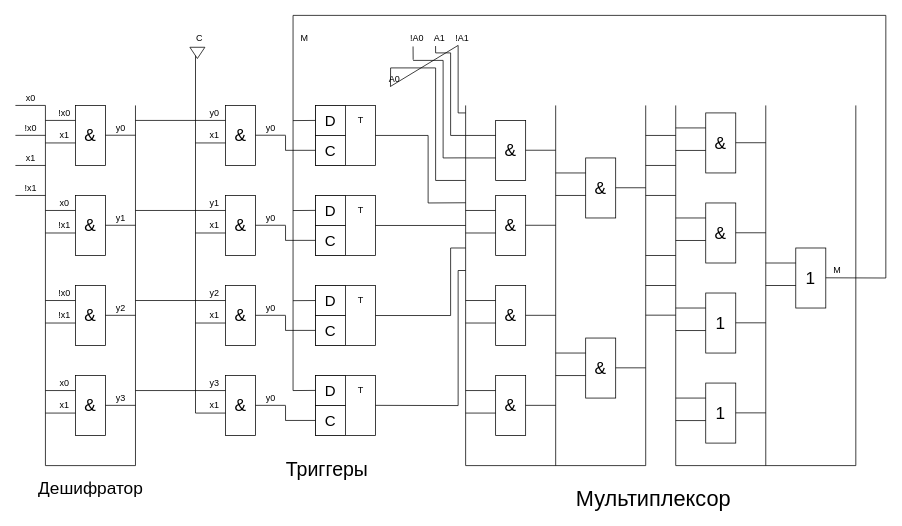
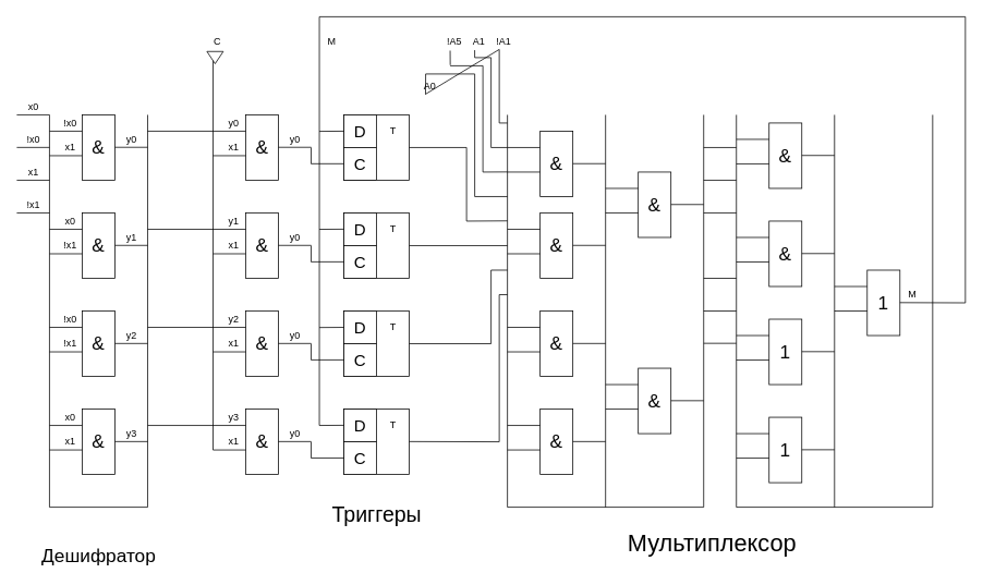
- <mxCell id="112" value="!A0" style="text;html=1;align=center;verticalAlign=middle;resizable=0;points=[];;autosize=1;" vertex="1" parent="1"><mxGeometry x="540" y="40" width="30" height="20" as="geometry" /></mxCell>
+ <mxCell id="112" value="!A5" style="text;html=1;align=center;verticalAlign=middle;resizable=0;points=[];;autosize=1;" vertex="1" parent="1"><mxGeometry x="540" y="40" width="30" height="20" as="geometry" /></mxCell>
- <mxCell id="193" value="&lt;font style=&quot;font-size: 26px&quot;&gt;Триггеры&lt;/font&gt;" style="text;html=1;align=center;verticalAlign=middle;resizable=0;points=[];;autosize=1;" vertex="1" parent="1"><mxGeometry x="375" y="615" width="120" height="20" as="geometry" /></mxCell>
+ <mxCell id="193" value="&lt;font style=&quot;font-size: 26px&quot;&gt;Триггеры&lt;/font&gt;" style="text;html=1;align=center;verticalAlign=middle;resizable=0;points=[];;autosize=1;" vertex="1" parent="1"><mxGeometry x="400" y="620" width="120" height="20" as="geometry" /></mxCell>
- <mxCell id="192" value="&lt;font style=&quot;font-size: 23px&quot;&gt;Дешифратор&lt;/font&gt;" style="text;html=1;align=center;verticalAlign=middle;resizable=0;points=[];;autosize=1;" vertex="1" parent="1"><mxGeometry x="40" y="640" width="160" height="20" as="geometry" /></mxCell>
+ <mxCell id="192" value="&lt;font style=&quot;font-size: 23px&quot;&gt;Дешифратор&lt;/font&gt;" style="text;html=1;align=center;verticalAlign=middle;resizable=0;points=[];;autosize=1;" vertex="1" parent="1"><mxGeometry x="40" y="670" width="160" height="20" as="geometry" /></mxCell>
